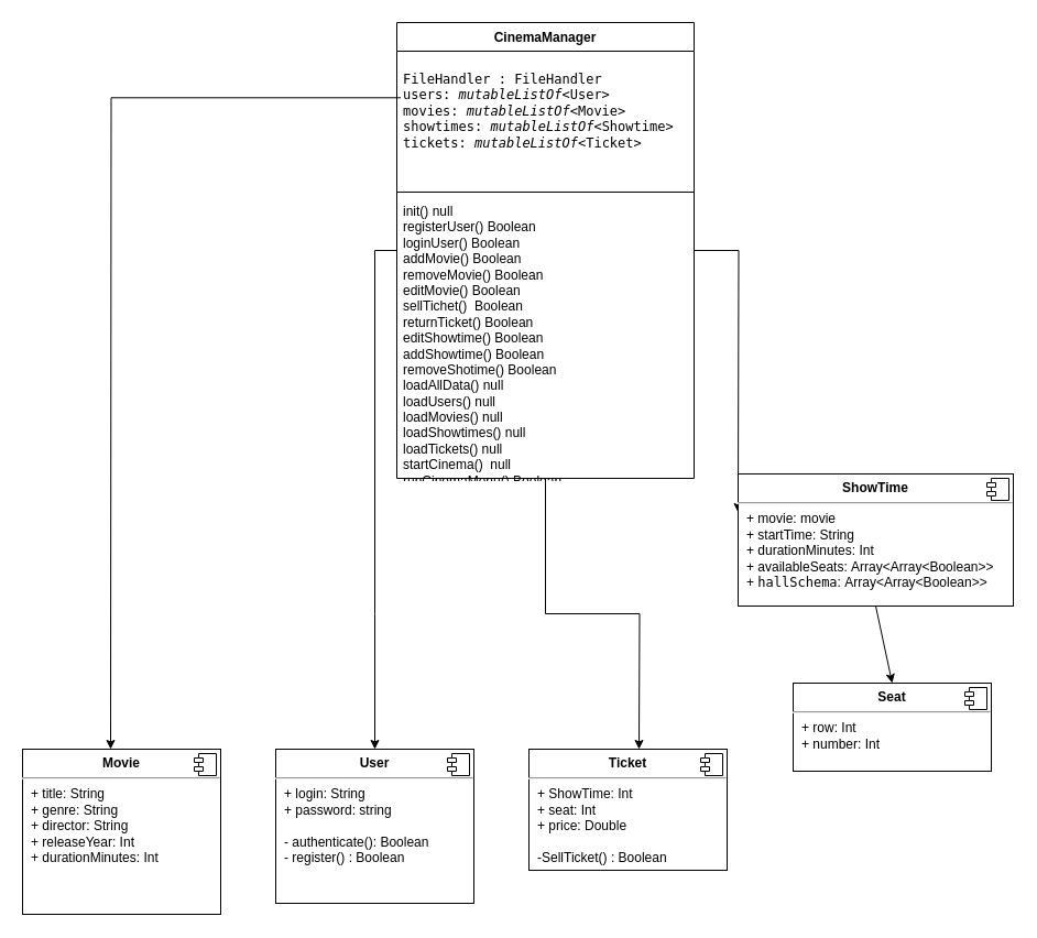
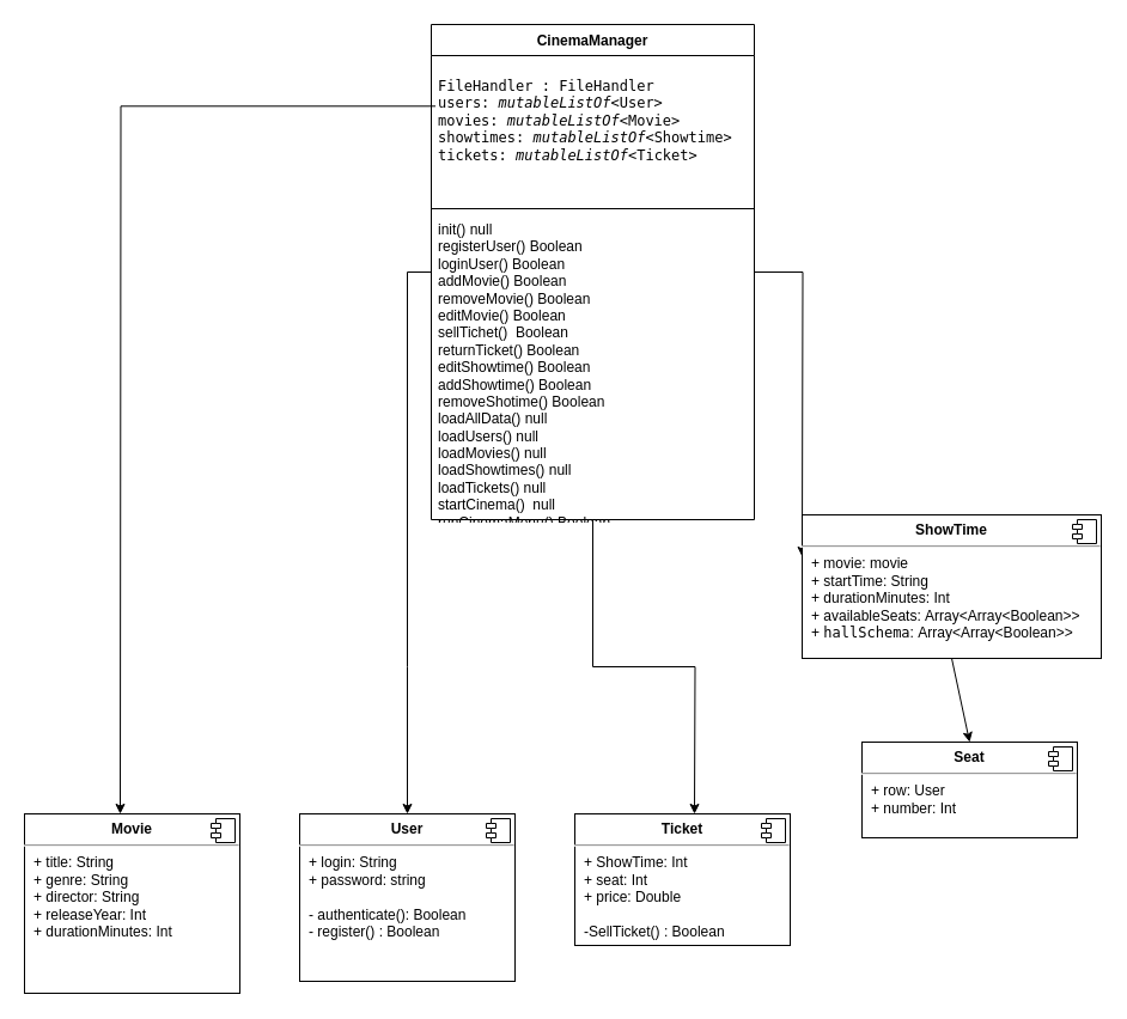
- <mxCell id="15" value="&lt;p style=&quot;margin:0px;margin-top:6px;text-align:center;&quot;&gt;&lt;b&gt;Seat&lt;/b&gt;&lt;/p&gt;&lt;hr&gt;&lt;p style=&quot;margin:0px;margin-left:8px;&quot;&gt;+ row: Int&lt;br&gt;+&amp;nbsp;number&lt;span style=&quot;background-color: initial;&quot;&gt;: Int&lt;/span&gt;&lt;/p&gt;&lt;p style=&quot;margin:0px;margin-left:8px;&quot;&gt;&lt;span style=&quot;background-color: initial;&quot;&gt;&lt;br&gt;&lt;/span&gt;&lt;/p&gt;&lt;p style=&quot;margin:0px;margin-left:8px;&quot;&gt;&lt;br&gt;&lt;/p&gt;" style="align=left;overflow=fill;html=1;dropTarget=0;whiteSpace=wrap;" vertex="1" parent="1"><mxGeometry x="720" y="620" width="180" height="80" as="geometry" /></mxCell>
+ <mxCell id="15" value="&lt;p style=&quot;margin:0px;margin-top:6px;text-align:center;&quot;&gt;&lt;b&gt;Seat&lt;/b&gt;&lt;/p&gt;&lt;hr&gt;&lt;p style=&quot;margin:0px;margin-left:8px;&quot;&gt;+ row: User&lt;br&gt;+&amp;nbsp;number&lt;span style=&quot;background-color: initial;&quot;&gt;: Int&lt;/span&gt;&lt;/p&gt;&lt;p style=&quot;margin:0px;margin-left:8px;&quot;&gt;&lt;span style=&quot;background-color: initial;&quot;&gt;&lt;br&gt;&lt;/span&gt;&lt;/p&gt;&lt;p style=&quot;margin:0px;margin-left:8px;&quot;&gt;&lt;br&gt;&lt;/p&gt;" style="align=left;overflow=fill;html=1;dropTarget=0;whiteSpace=wrap;" vertex="1" parent="1"><mxGeometry x="720" y="620" width="180" height="80" as="geometry" /></mxCell>
